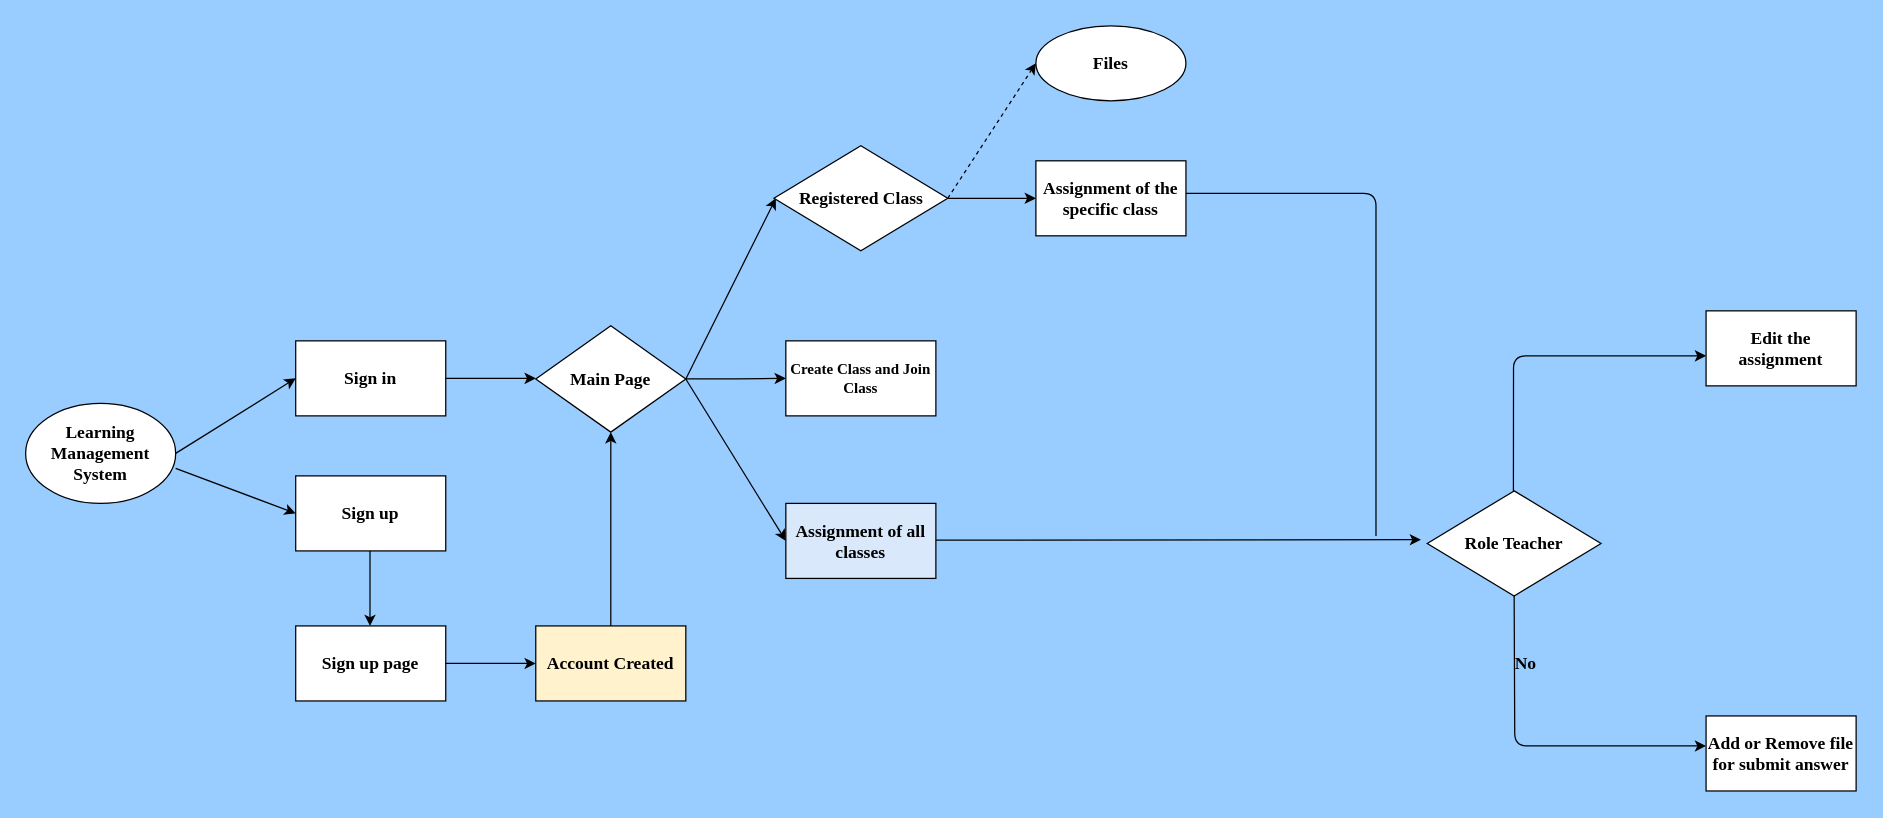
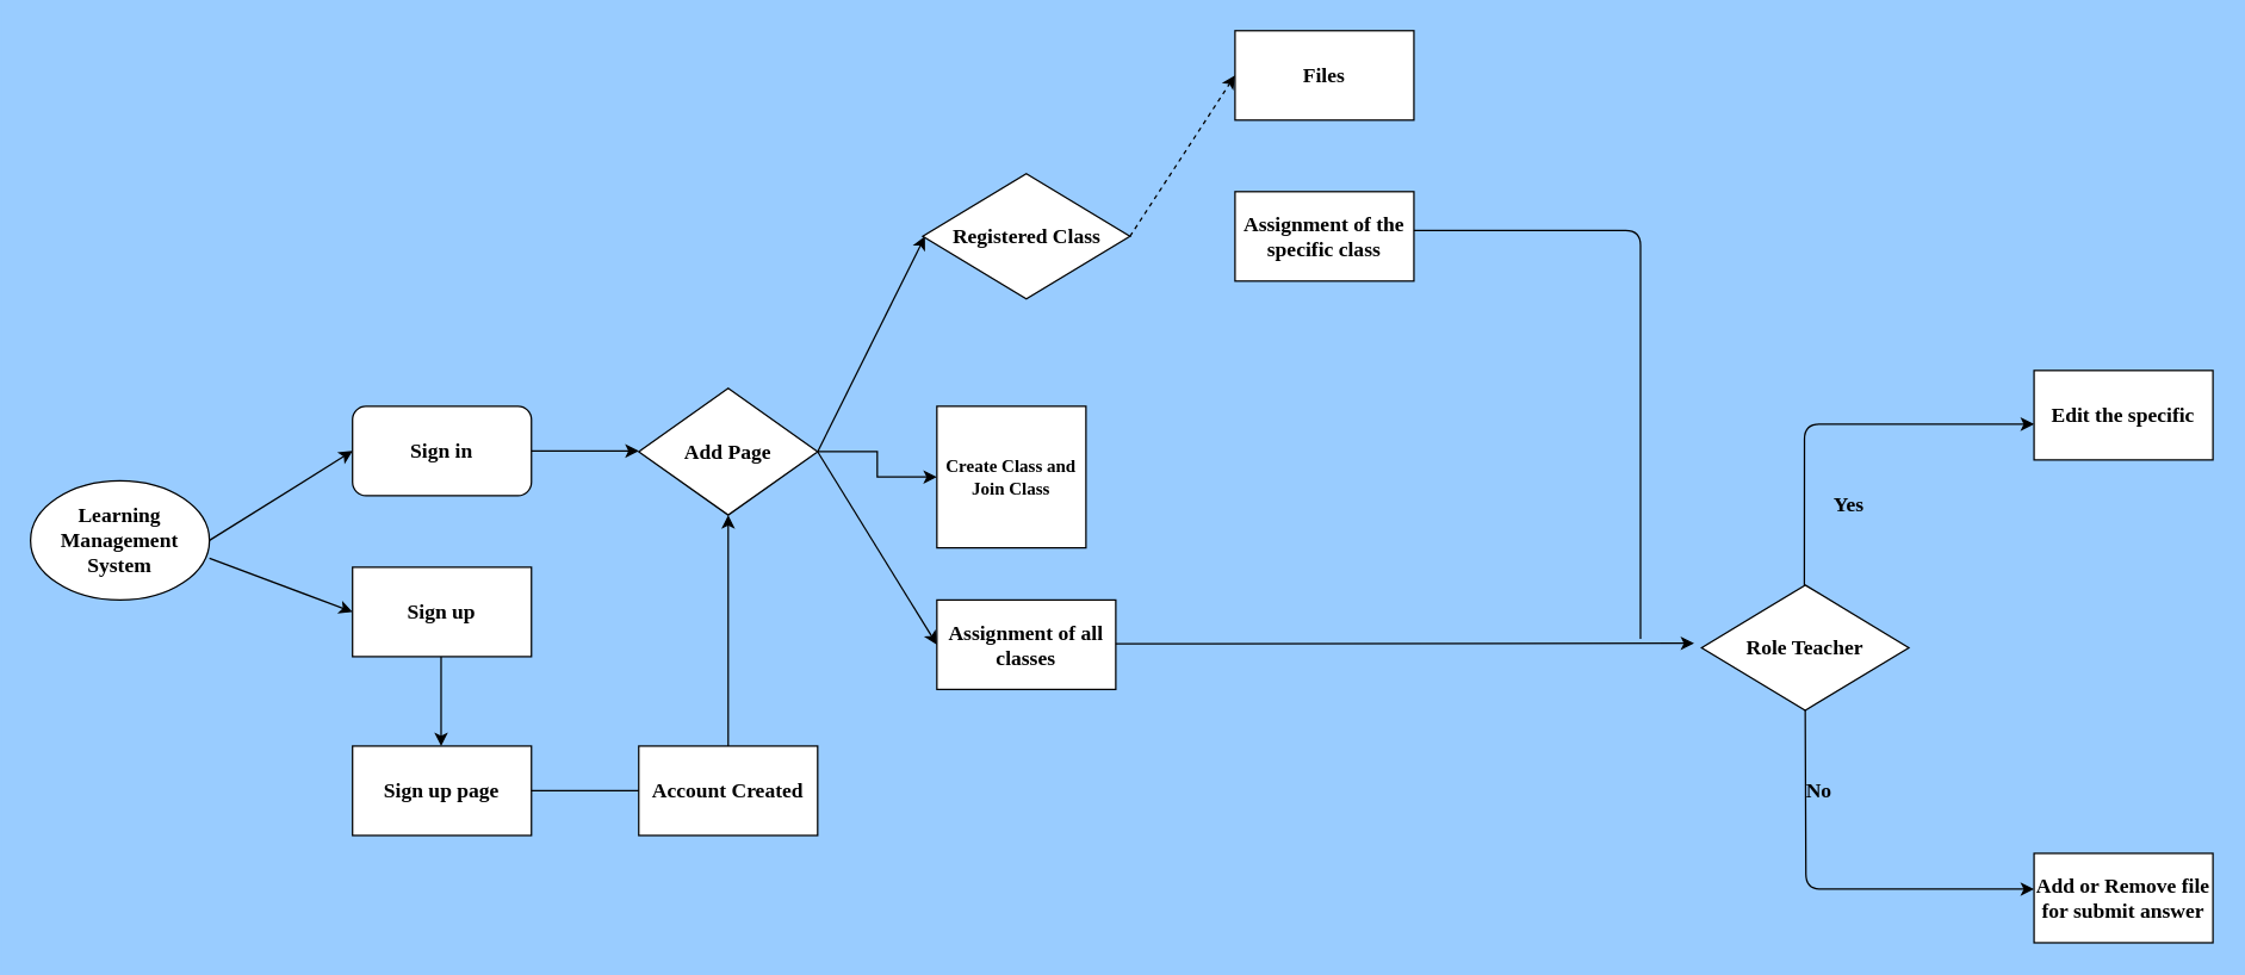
- <mxCell id="21" value="&lt;h3&gt;Files&lt;/h3&gt;" style="ellipse;whiteSpace=wrap;html=1;fontFamily=Comic Sans MS;" parent="1" vertex="1"><mxGeometry x="828" y="20" width="120" height="60" as="geometry" /></mxCell>
+ <mxCell id="21" value="&lt;h3&gt;Files&lt;/h3&gt;" style="rounded=0;whiteSpace=wrap;html=1;fontFamily=Comic Sans MS;" parent="1" vertex="1"><mxGeometry x="828" y="20" width="120" height="60" as="geometry" /></mxCell>
- <mxCell id="17" value="" style="edgeStyle=orthogonalEdgeStyle;rounded=0;orthogonalLoop=1;jettySize=auto;html=1;fontFamily=Comic Sans MS;exitX=1;exitY=0.5;exitDx=0;exitDy=0;" parent="1" source="32" target="19" edge="1"><mxGeometry relative="1" as="geometry"><mxPoint x="740" y="158" as="sourcePoint" /></mxGeometry></mxCell>
- <mxCell id="29" value="&lt;h3&gt;Edit the assignment&lt;/h3&gt;" style="rounded=0;whiteSpace=wrap;html=1;fontFamily=Comic Sans MS;" parent="1" vertex="1"><mxGeometry x="1364" y="248" width="120" height="60" as="geometry" /></mxCell>
+ <mxCell id="29" value="&lt;h3&gt;Edit the specific&lt;/h3&gt;" style="rounded=0;whiteSpace=wrap;html=1;fontFamily=Comic Sans MS;" parent="1" vertex="1"><mxGeometry x="1364" y="248" width="120" height="60" as="geometry" /></mxCell>
- <mxCell id="5" value="&lt;h3&gt;Sign in&lt;/h3&gt;" style="rounded=0;whiteSpace=wrap;html=1;fontStyle=1;fontFamily=Comic Sans MS;" parent="1" vertex="1"><mxGeometry x="236" y="272" width="120" height="60" as="geometry" /></mxCell>
+ <mxCell id="5" value="&lt;h3&gt;Sign in&lt;/h3&gt;" style="whiteSpace=wrap;html=1;fontStyle=1;fontFamily=Comic Sans MS;rounded=1;" parent="1" vertex="1"><mxGeometry x="236" y="272" width="120" height="60" as="geometry" /></mxCell>
- <mxCell id="14" value="Create Class and Join Class" style="whiteSpace=wrap;html=1;rounded=0;fontFamily=Comic Sans MS;fontStyle=1;" parent="1" vertex="1"><mxGeometry x="628" y="272" width="120" height="60" as="geometry" /></mxCell>
+ <mxCell id="14" value="Create Class and Join Class" style="whiteSpace=wrap;html=1;rounded=0;fontFamily=Comic Sans MS;fontStyle=1;" parent="1" vertex="1"><mxGeometry x="628" y="272" width="100" height="95" as="geometry" /></mxCell>
- <mxCell id="31" value="&lt;h3&gt;Main Page&lt;/h3&gt;" style="rhombus;whiteSpace=wrap;html=1;fontFamily=Comic Sans MS;" parent="1" vertex="1"><mxGeometry x="428" y="260" width="120" height="85" as="geometry" /></mxCell>
+ <mxCell id="31" value="&lt;h3&gt;Add Page&lt;/h3&gt;" style="rhombus;whiteSpace=wrap;html=1;fontFamily=Comic Sans MS;" parent="1" vertex="1"><mxGeometry x="428" y="260" width="120" height="85" as="geometry" /></mxCell>
+ <mxCell id="27" value="&lt;h3&gt;Yes&lt;/h3&gt;" style="text;html=1;strokeColor=none;fillColor=none;align=center;verticalAlign=middle;whiteSpace=wrap;rounded=0;fontFamily=Comic Sans MS;" parent="1" vertex="1"><mxGeometry x="1220" y="328" width="40" height="20" as="geometry" /></mxCell>
- <mxCell id="18" value="&lt;h3&gt;Assignment of all classes&lt;/h3&gt;" style="rounded=0;whiteSpace=wrap;html=1;fontFamily=Comic Sans MS;fillColor=#dae8fc;" parent="1" vertex="1"><mxGeometry x="628" y="402" width="120" height="60" as="geometry" /></mxCell>
+ <mxCell id="18" value="&lt;h3&gt;Assignment of all classes&lt;/h3&gt;" style="rounded=0;whiteSpace=wrap;html=1;fontFamily=Comic Sans MS;" parent="1" vertex="1"><mxGeometry x="628" y="402" width="120" height="60" as="geometry" /></mxCell>
- <mxCell id="12" value="" style="endArrow=classic;html=1;fontFamily=Comic Sans MS;entryX=0;entryY=0.5;entryDx=0;entryDy=0;exitX=1;exitY=0.5;exitDx=0;exitDy=0;" parent="1" source="9" target="11" edge="1"><mxGeometry width="50" height="50" relative="1" as="geometry"><mxPoint x="356" y="538" as="sourcePoint" /><mxPoint x="406" y="488" as="targetPoint" /><Array as="points" /></mxGeometry></mxCell>
+ <mxCell id="12" value="" style="endArrow=none;html=1;fontFamily=Comic Sans MS;entryX=0;entryY=0.5;entryDx=0;entryDy=0;exitX=1;exitY=0.5;exitDx=0;exitDy=0;" parent="1" source="9" target="11" edge="1"><mxGeometry width="50" height="50" relative="1" as="geometry"><mxPoint x="356" y="538" as="sourcePoint" /><mxPoint x="406" y="488" as="targetPoint" /><Array as="points" /></mxGeometry></mxCell>
- <mxCell id="11" value="&lt;h3&gt;Account Created&lt;/h3&gt;" style="rounded=0;whiteSpace=wrap;html=1;fontStyle=1;fontFamily=Comic Sans MS;fillColor=#fff2cc;" parent="1" vertex="1"><mxGeometry x="428" y="500" width="120" height="60" as="geometry" /></mxCell>
+ <mxCell id="11" value="&lt;h3&gt;Account Created&lt;/h3&gt;" style="rounded=0;whiteSpace=wrap;html=1;fontStyle=1;fontFamily=Comic Sans MS;" parent="1" vertex="1"><mxGeometry x="428" y="500" width="120" height="60" as="geometry" /></mxCell>
